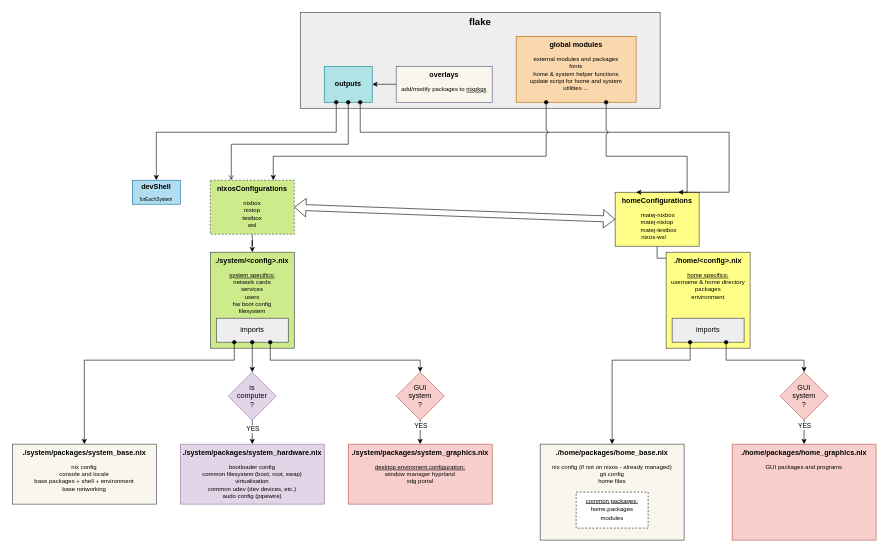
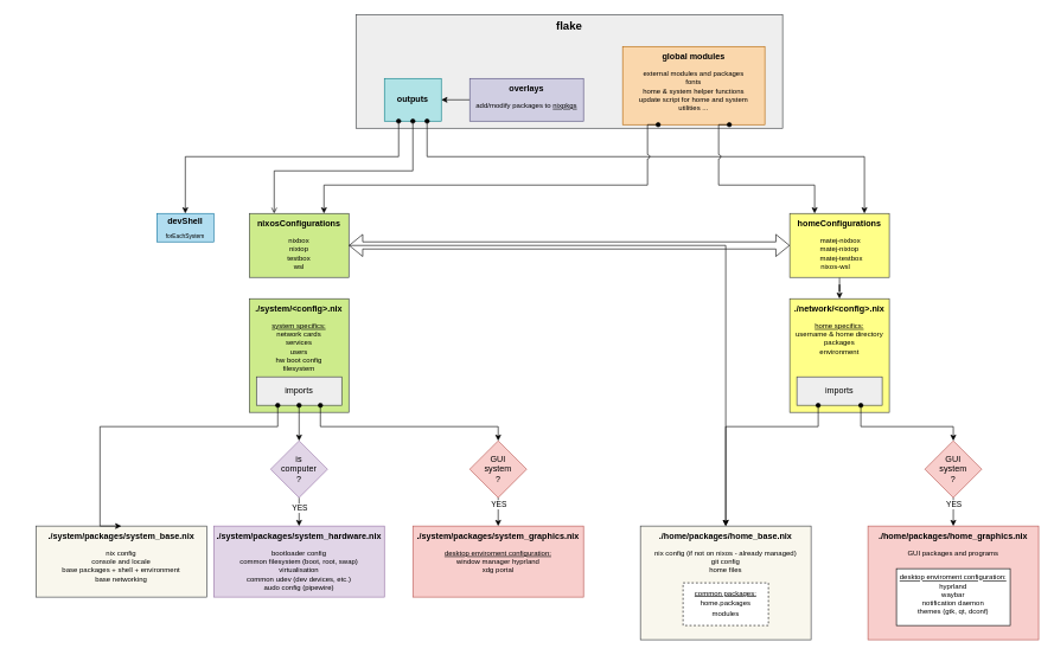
- <mxCell id="38" value="global modules&lt;div style=&quot;font-size: 10px;&quot;&gt;&lt;font style=&quot;font-size: 10px;&quot;&gt;&lt;br&gt;&lt;/font&gt;&lt;/div&gt;&lt;div style=&quot;font-size: 10px;&quot;&gt;&lt;span style=&quot;font-weight: normal;&quot;&gt;external modules and packages&lt;/span&gt;&lt;/div&gt;&lt;div style=&quot;font-size: 10px;&quot;&gt;&lt;span style=&quot;font-weight: normal;&quot;&gt;&lt;font style=&quot;font-size: 10px;&quot;&gt;fonts&lt;/font&gt;&lt;/span&gt;&lt;/div&gt;&lt;div style=&quot;font-size: 10px;&quot;&gt;&lt;span style=&quot;font-weight: normal;&quot;&gt;&lt;font style=&quot;font-size: 10px;&quot;&gt;home &amp;amp; system helper functions&lt;/font&gt;&lt;/span&gt;&lt;/div&gt;&lt;div style=&quot;font-size: 10px;&quot;&gt;&lt;span style=&quot;font-weight: normal;&quot;&gt;&lt;font style=&quot;font-size: 10px;&quot;&gt;update script for home and system&lt;/font&gt;&lt;/span&gt;&lt;/div&gt;&lt;div style=&quot;font-size: 10px;&quot;&gt;&lt;span style=&quot;font-weight: normal;&quot;&gt;&lt;font style=&quot;font-size: 10px;&quot;&gt;utilities ...&lt;/font&gt;&lt;/span&gt;&lt;/div&gt;" style="rounded=0;whiteSpace=wrap;html=1;fontStyle=1;verticalAlign=top;fillColor=#fad7ac;strokeColor=#b46504;" vertex="1" parent="33"><mxGeometry x="360" width="200" height="110" as="geometry" /></mxCell>
+ <mxCell id="38" value="global modules&lt;div style=&quot;font-size: 10px;&quot;&gt;&lt;font style=&quot;font-size: 10px;&quot;&gt;&lt;br&gt;&lt;/font&gt;&lt;/div&gt;&lt;div style=&quot;font-size: 10px;&quot;&gt;&lt;span style=&quot;font-weight: normal;&quot;&gt;external modules and packages&lt;/span&gt;&lt;/div&gt;&lt;div style=&quot;font-size: 10px;&quot;&gt;&lt;span style=&quot;font-weight: normal;&quot;&gt;&lt;font style=&quot;font-size: 10px;&quot;&gt;fonts&lt;/font&gt;&lt;/span&gt;&lt;/div&gt;&lt;div style=&quot;font-size: 10px;&quot;&gt;&lt;span style=&quot;font-weight: normal;&quot;&gt;&lt;font style=&quot;font-size: 10px;&quot;&gt;home &amp;amp; system helper functions&lt;/font&gt;&lt;/span&gt;&lt;/div&gt;&lt;div style=&quot;font-size: 10px;&quot;&gt;&lt;span style=&quot;font-weight: normal;&quot;&gt;&lt;font style=&quot;font-size: 10px;&quot;&gt;update script for home and system&lt;/font&gt;&lt;/span&gt;&lt;/div&gt;&lt;div style=&quot;font-size: 10px;&quot;&gt;&lt;span style=&quot;font-weight: normal;&quot;&gt;&lt;font style=&quot;font-size: 10px;&quot;&gt;utilities ...&lt;/font&gt;&lt;/span&gt;&lt;/div&gt;" style="rounded=0;whiteSpace=wrap;html=1;fontStyle=1;verticalAlign=top;fillColor=#fad7ac;strokeColor=#b46504;" vertex="1" parent="33"><mxGeometry x="375" y="5" width="200" height="110" as="geometry" /></mxCell>
- <mxCell id="37" value="overlays&lt;div style=&quot;font-size: 10px;&quot;&gt;&lt;br&gt;&lt;/div&gt;&lt;div style=&quot;font-size: 10px;&quot;&gt;&lt;span style=&quot;font-weight: normal;&quot;&gt;add/modify packages to &lt;u&gt;nixpkgs&lt;/u&gt;&lt;/span&gt;&lt;/div&gt;" style="rounded=0;whiteSpace=wrap;html=1;fontStyle=1;verticalAlign=top;fillColor=#f9f7ed;strokeColor=#56517e;" vertex="1" parent="33"><mxGeometry x="160" y="50" width="160" height="60" as="geometry" /></mxCell>
+ <mxCell id="37" value="overlays&lt;div style=&quot;font-size: 10px;&quot;&gt;&lt;br&gt;&lt;/div&gt;&lt;div style=&quot;font-size: 10px;&quot;&gt;&lt;span style=&quot;font-weight: normal;&quot;&gt;add/modify packages to &lt;u&gt;nixpkgs&lt;/u&gt;&lt;/span&gt;&lt;/div&gt;" style="rounded=0;whiteSpace=wrap;html=1;fontStyle=1;verticalAlign=top;fillColor=#d0cee2;strokeColor=#56517e;" vertex="1" parent="33"><mxGeometry x="160" y="50" width="160" height="60" as="geometry" /></mxCell>
- <mxCell id="6" value="&lt;b&gt;nixosConfigurations&lt;/b&gt;&lt;div style=&quot;font-size: 10px;&quot;&gt;&lt;font style=&quot;font-size: 10px;&quot;&gt;&lt;br&gt;&lt;/font&gt;&lt;/div&gt;&lt;div style=&quot;font-size: 10px;&quot;&gt;&lt;font style=&quot;font-size: 10px;&quot;&gt;nixbox&lt;/font&gt;&lt;/div&gt;&lt;div style=&quot;font-size: 10px;&quot;&gt;&lt;font style=&quot;font-size: 10px;&quot;&gt;nixtop&lt;/font&gt;&lt;/div&gt;&lt;div style=&quot;font-size: 10px;&quot;&gt;&lt;font style=&quot;font-size: 10px;&quot;&gt;testbox&lt;/font&gt;&lt;/div&gt;&lt;div style=&quot;font-size: 10px;&quot;&gt;&lt;font style=&quot;font-size: 10px;&quot;&gt;wsl&lt;/font&gt;&lt;/div&gt;" style="rounded=0;whiteSpace=wrap;html=1;verticalAlign=top;fillColor=#cdeb8b;strokeColor=#36393d;dashed=1;" vertex="1" parent="1"><mxGeometry x="350" y="300" width="140" height="90" as="geometry" /></mxCell>
+ <mxCell id="6" value="&lt;b&gt;nixosConfigurations&lt;/b&gt;&lt;div style=&quot;font-size: 10px;&quot;&gt;&lt;font style=&quot;font-size: 10px;&quot;&gt;&lt;br&gt;&lt;/font&gt;&lt;/div&gt;&lt;div style=&quot;font-size: 10px;&quot;&gt;&lt;font style=&quot;font-size: 10px;&quot;&gt;nixbox&lt;/font&gt;&lt;/div&gt;&lt;div style=&quot;font-size: 10px;&quot;&gt;&lt;font style=&quot;font-size: 10px;&quot;&gt;nixtop&lt;/font&gt;&lt;/div&gt;&lt;div style=&quot;font-size: 10px;&quot;&gt;&lt;font style=&quot;font-size: 10px;&quot;&gt;testbox&lt;/font&gt;&lt;/div&gt;&lt;div style=&quot;font-size: 10px;&quot;&gt;&lt;font style=&quot;font-size: 10px;&quot;&gt;wsl&lt;/font&gt;&lt;/div&gt;" style="rounded=0;whiteSpace=wrap;html=1;verticalAlign=top;fillColor=#cdeb8b;strokeColor=#36393d;" vertex="1" parent="1"><mxGeometry x="350" y="300" width="140" height="90" as="geometry" /></mxCell>
- <mxCell id="4" value="&lt;b&gt;homeConfigurations&lt;/b&gt;&lt;div style=&quot;font-size: 10px;&quot;&gt;&lt;br&gt;&lt;/div&gt;&lt;div style=&quot;font-size: 10px;&quot;&gt;&amp;nbsp;matej-nixbox&lt;/div&gt;&lt;div style=&quot;font-size: 10px;&quot;&gt;matej-nixtop&lt;/div&gt;&lt;div style=&quot;font-size: 10px;&quot;&gt;&amp;nbsp; matej-testbox&lt;/div&gt;&lt;div style=&quot;font-size: 10px;&quot;&gt;&lt;span style=&quot;background-color: initial;&quot;&gt;nixos-wsl&amp;nbsp; &amp;nbsp;&amp;nbsp;&lt;/span&gt;&lt;/div&gt;" style="rounded=0;whiteSpace=wrap;html=1;verticalAlign=top;fillColor=#ffff88;strokeColor=#36393d;" vertex="1" parent="1"><mxGeometry x="1025" y="320" width="140" height="90" as="geometry" /></mxCell>
+ <mxCell id="4" value="&lt;b&gt;homeConfigurations&lt;/b&gt;&lt;div style=&quot;font-size: 10px;&quot;&gt;&lt;br&gt;&lt;/div&gt;&lt;div style=&quot;font-size: 10px;&quot;&gt;&amp;nbsp;matej-nixbox&lt;/div&gt;&lt;div style=&quot;font-size: 10px;&quot;&gt;matej-nixtop&lt;/div&gt;&lt;div style=&quot;font-size: 10px;&quot;&gt;&amp;nbsp; matej-testbox&lt;/div&gt;&lt;div style=&quot;font-size: 10px;&quot;&gt;&lt;span style=&quot;background-color: initial;&quot;&gt;nixos-wsl&amp;nbsp; &amp;nbsp;&amp;nbsp;&lt;/span&gt;&lt;/div&gt;" style="rounded=0;whiteSpace=wrap;html=1;verticalAlign=top;fillColor=#ffff88;strokeColor=#36393d;" vertex="1" parent="1"><mxGeometry x="1110" y="300" width="140" height="90" as="geometry" /></mxCell>
- <mxCell id="5" style="edgeStyle=orthogonalEdgeStyle;rounded=0;orthogonalLoop=1;jettySize=auto;html=1;entryX=0.5;entryY=0;entryDx=0;entryDy=0;" edge="1" parent="1" source="6" target="8"><mxGeometry relative="1" as="geometry" /></mxCell>
+ <mxCell id="5" style="edgeStyle=orthogonalEdgeStyle;rounded=0;orthogonalLoop=1;jettySize=auto;html=1;" edge="1" parent="1" source="6" target="23"><mxGeometry relative="1" as="geometry" /></mxCell>
- <mxCell id="22" value="&lt;b&gt;./home/&amp;lt;config&amp;gt;.nix&lt;/b&gt;&lt;div style=&quot;font-size: 10px;&quot;&gt;&lt;font style=&quot;font-size: 10px;&quot;&gt;&lt;br&gt;&lt;/font&gt;&lt;/div&gt;&lt;div style=&quot;font-size: 10px;&quot;&gt;&lt;font style=&quot;font-size: 10px;&quot;&gt;&lt;u&gt;home specifics:&lt;/u&gt;&lt;/font&gt;&lt;/div&gt;&lt;div style=&quot;font-size: 10px;&quot;&gt;username &amp;amp; home directory&lt;/div&gt;&lt;div style=&quot;font-size: 10px;&quot;&gt;packages&lt;/div&gt;&lt;div style=&quot;font-size: 10px;&quot;&gt;environment&lt;/div&gt;&lt;div style=&quot;font-size: 10px;&quot;&gt;&lt;br&gt;&lt;/div&gt;" style="rounded=0;whiteSpace=wrap;html=1;verticalAlign=top;fillColor=#ffff88;strokeColor=#36393d;" vertex="1" parent="1"><mxGeometry x="1110" y="420" width="140" height="160" as="geometry" /></mxCell>
+ <mxCell id="22" value="&lt;b&gt;./network/&amp;lt;config&amp;gt;.nix&lt;/b&gt;&lt;div style=&quot;font-size: 10px;&quot;&gt;&lt;font style=&quot;font-size: 10px;&quot;&gt;&lt;br&gt;&lt;/font&gt;&lt;/div&gt;&lt;div style=&quot;font-size: 10px;&quot;&gt;&lt;font style=&quot;font-size: 10px;&quot;&gt;&lt;u&gt;home specifics:&lt;/u&gt;&lt;/font&gt;&lt;/div&gt;&lt;div style=&quot;font-size: 10px;&quot;&gt;username &amp;amp; home directory&lt;/div&gt;&lt;div style=&quot;font-size: 10px;&quot;&gt;packages&lt;/div&gt;&lt;div style=&quot;font-size: 10px;&quot;&gt;environment&lt;/div&gt;&lt;div style=&quot;font-size: 10px;&quot;&gt;&lt;br&gt;&lt;/div&gt;" style="rounded=0;whiteSpace=wrap;html=1;verticalAlign=top;fillColor=#ffff88;strokeColor=#36393d;" vertex="1" parent="1"><mxGeometry x="1110" y="420" width="140" height="160" as="geometry" /></mxCell>
- <mxCell id="9" value="&lt;b&gt;./system/packages/system_base.nix&lt;/b&gt;&lt;div style=&quot;font-size: 10px;&quot;&gt;&lt;font style=&quot;font-size: 10px;&quot;&gt;&lt;br&gt;&lt;/font&gt;&lt;/div&gt;&lt;div style=&quot;font-size: 10px;&quot;&gt;nix config&lt;/div&gt;&lt;div style=&quot;font-size: 10px;&quot;&gt;console and locale&lt;/div&gt;&lt;div style=&quot;font-size: 10px;&quot;&gt;base packages + shell + environment&lt;/div&gt;&lt;div style=&quot;font-size: 10px;&quot;&gt;base networking&lt;/div&gt;" style="rounded=0;whiteSpace=wrap;html=1;verticalAlign=top;fillColor=#f9f7ed;strokeColor=#36393d;" vertex="1" parent="1"><mxGeometry x="20" y="740" width="240" height="100" as="geometry" /></mxCell>
+ <mxCell id="9" value="&lt;b&gt;./system/packages/system_base.nix&lt;/b&gt;&lt;div style=&quot;font-size: 10px;&quot;&gt;&lt;font style=&quot;font-size: 10px;&quot;&gt;&lt;br&gt;&lt;/font&gt;&lt;/div&gt;&lt;div style=&quot;font-size: 10px;&quot;&gt;nix config&lt;/div&gt;&lt;div style=&quot;font-size: 10px;&quot;&gt;console and locale&lt;/div&gt;&lt;div style=&quot;font-size: 10px;&quot;&gt;base packages + shell + environment&lt;/div&gt;&lt;div style=&quot;font-size: 10px;&quot;&gt;base networking&lt;/div&gt;" style="rounded=0;whiteSpace=wrap;html=1;verticalAlign=top;fillColor=#f9f7ed;strokeColor=#36393d;" vertex="1" parent="1"><mxGeometry x="50" y="740" width="240" height="100" as="geometry" /></mxCell>
+ <mxCell id="32" value="&lt;div style=&quot;font-size: 10px;&quot;&gt;&lt;u&gt;desktop enviroment configuration:&lt;/u&gt;&lt;/div&gt;&lt;div style=&quot;font-size: 10px;&quot;&gt;hyprland&lt;/div&gt;&lt;div style=&quot;font-size: 10px;&quot;&gt;waybar&lt;/div&gt;&lt;div style=&quot;font-size: 10px;&quot;&gt;notification daemon&lt;/div&gt;&lt;div style=&quot;font-size: 10px;&quot;&gt;themes (gtk, qt, dconf)&lt;/div&gt;&lt;div style=&quot;font-size: 10px;&quot;&gt;&lt;br&gt;&lt;/div&gt;" style="rounded=0;whiteSpace=wrap;html=1;verticalAlign=top;" vertex="1" parent="1"><mxGeometry x="1260" y="800" width="160" height="80" as="geometry" /></mxCell>
